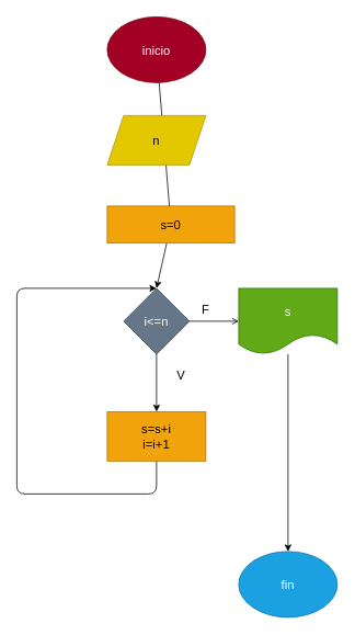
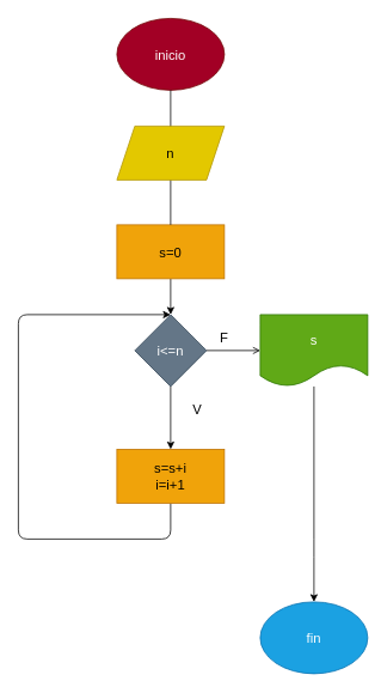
- <mxCell id="7" value="s=0" style="rounded=0;whiteSpace=wrap;html=1;fontSize=15;fillColor=#f0a30a;fontColor=#000000;strokeColor=#BD7000;" vertex="1" parent="1"><mxGeometry x="130" y="250" width="155" height="45" as="geometry" /></mxCell>
+ <mxCell id="7" value="s=0" style="rounded=0;whiteSpace=wrap;html=1;fontSize=15;fillColor=#f0a30a;fontColor=#000000;strokeColor=#BD7000;" vertex="1" parent="1"><mxGeometry x="130" y="250" width="120" height="60" as="geometry" /></mxCell>
